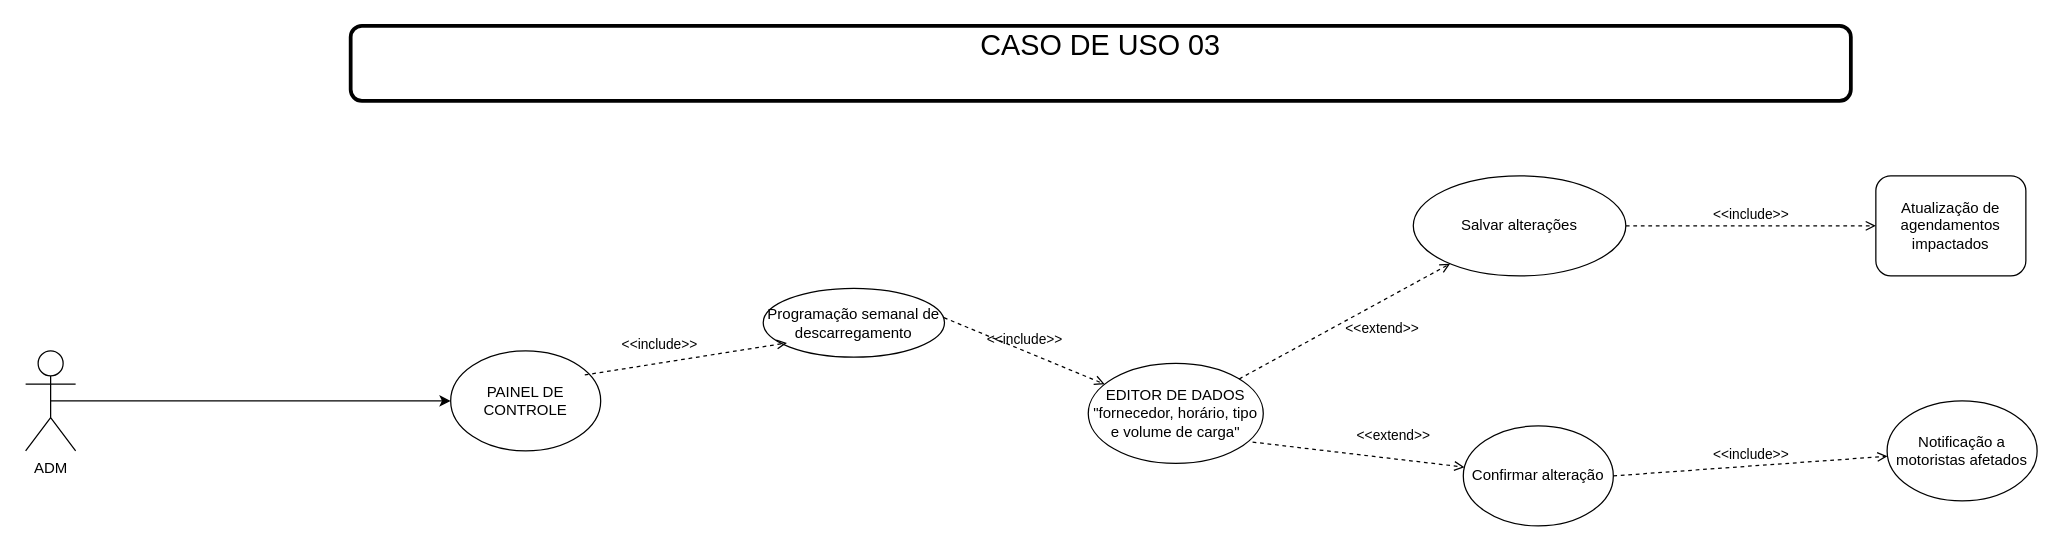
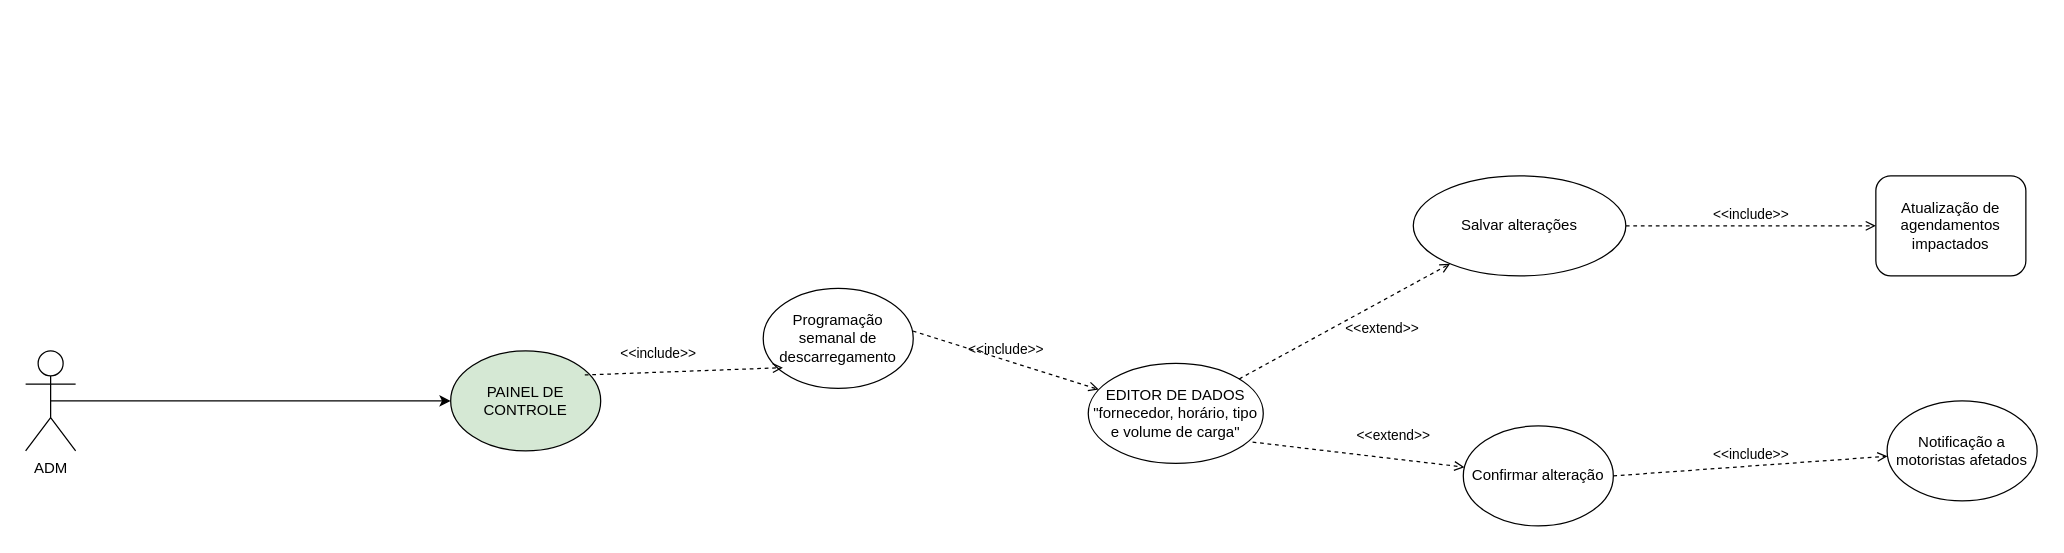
- <mxCell id="17" value="CASO DE USO 03&lt;div&gt;&lt;br&gt;&lt;/div&gt;" style="rounded=1;whiteSpace=wrap;html=1;strokeWidth=3;fontSize=23;" vertex="1" parent="1"><mxGeometry x="280" y="20" width="1200" height="60" as="geometry" /></mxCell>
- <mxCell id="5" value="Programação semanal de descarregamento" style="ellipse;whiteSpace=wrap;html=1;" vertex="1" parent="1"><mxGeometry x="610" y="230" width="145" height="55" as="geometry" /></mxCell>
+ <mxCell id="5" value="Programação semanal de descarregamento" style="ellipse;whiteSpace=wrap;html=1;" vertex="1" parent="1"><mxGeometry x="610" y="230" width="120" height="80" as="geometry" /></mxCell>
- <mxCell id="4" value="PAINEL DE CONTROLE" style="ellipse;whiteSpace=wrap;html=1;" vertex="1" parent="1"><mxGeometry x="360" y="280" width="120" height="80" as="geometry" /></mxCell>
+ <mxCell id="4" value="PAINEL DE CONTROLE" style="ellipse;whiteSpace=wrap;html=1;fillColor=#d5e8d4;" vertex="1" parent="1"><mxGeometry x="360" y="280" width="120" height="80" as="geometry" /></mxCell>
